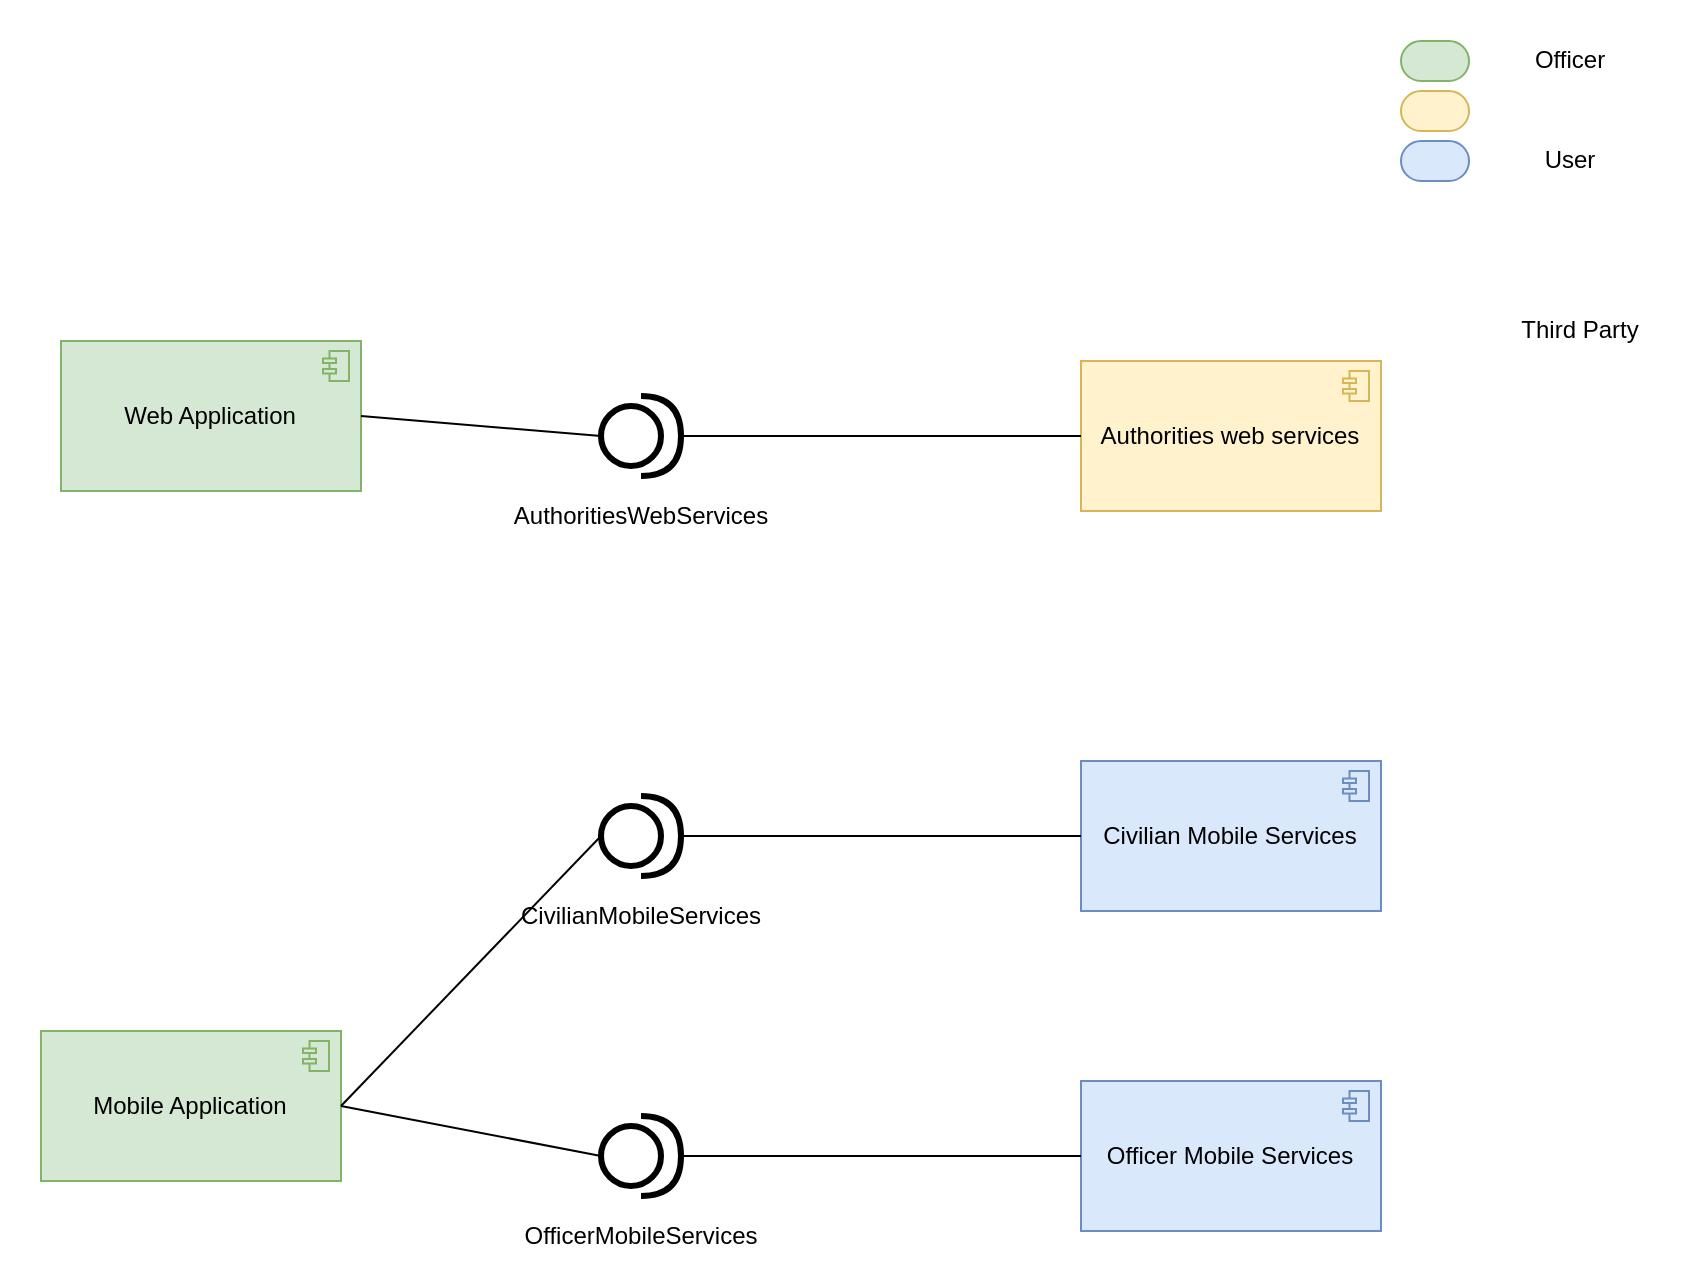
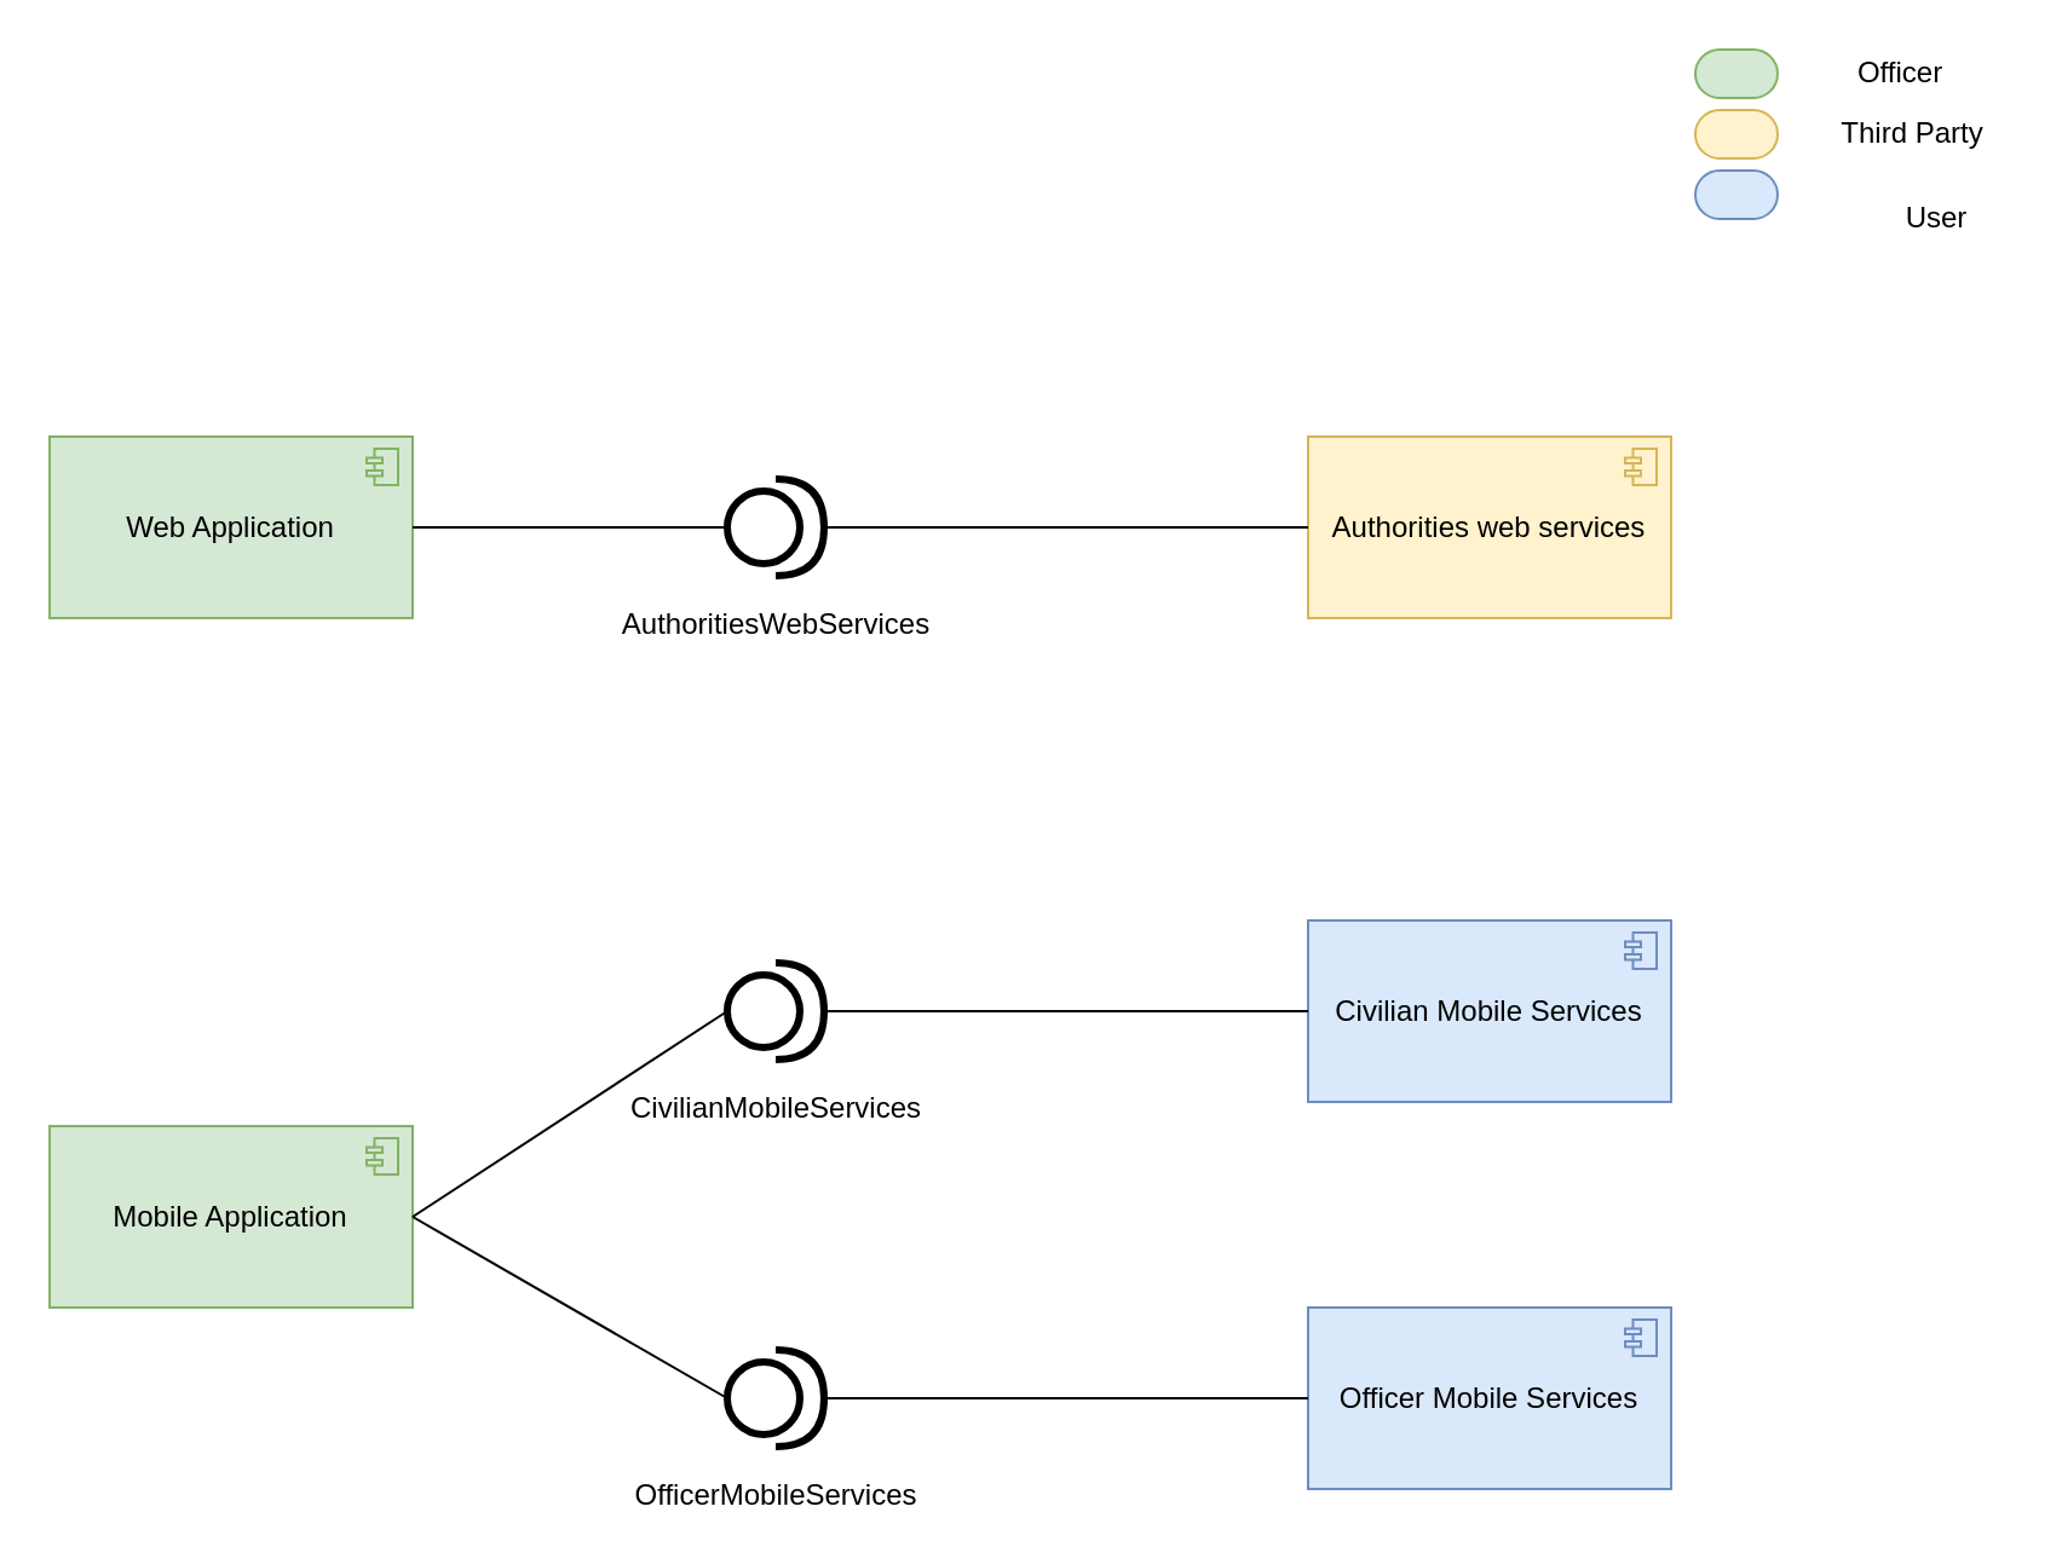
- <mxCell id="17" value="User" style="text;html=1;strokeColor=none;fillColor=none;align=center;verticalAlign=middle;whiteSpace=wrap;rounded=0;" parent="1" vertex="1"><mxGeometry x="750" y="70" width="70" height="20" as="geometry" /></mxCell>
+ <mxCell id="17" value="User" style="text;html=1;strokeColor=none;fillColor=none;align=center;verticalAlign=middle;whiteSpace=wrap;rounded=0;" parent="1" vertex="1"><mxGeometry x="765" y="80" width="70" height="20" as="geometry" /></mxCell>
- <mxCell id="16" value="Third Party" style="text;html=1;strokeColor=none;fillColor=none;align=center;verticalAlign=middle;whiteSpace=wrap;rounded=0;" parent="1" vertex="1"><mxGeometry x="750" y="155" width="80" height="20" as="geometry" /></mxCell>
+ <mxCell id="16" value="Third Party" style="text;html=1;strokeColor=none;fillColor=none;align=center;verticalAlign=middle;whiteSpace=wrap;rounded=0;" parent="1" vertex="1"><mxGeometry x="750" y="45" width="80" height="20" as="geometry" /></mxCell>
- <mxCell id="2" value="Web Application" style="html=1;outlineConnect=0;whiteSpace=wrap;fillColor=#d5e8d4;shape=mxgraph.archimate3.application;appType=comp;archiType=square;strokeColor=#82b366;" parent="1" vertex="1"><mxGeometry x="30" y="170" width="150" height="75" as="geometry" /></mxCell>
+ <mxCell id="2" value="Web Application" style="html=1;outlineConnect=0;whiteSpace=wrap;fillColor=#d5e8d4;shape=mxgraph.archimate3.application;appType=comp;archiType=square;strokeColor=#82b366;" parent="1" vertex="1"><mxGeometry x="20" y="180" width="150" height="75" as="geometry" /></mxCell>
- <mxCell id="3" value="Mobile Application" style="html=1;outlineConnect=0;whiteSpace=wrap;fillColor=#d5e8d4;shape=mxgraph.archimate3.application;appType=comp;archiType=square;strokeColor=#82b366;" parent="1" vertex="1"><mxGeometry x="20" y="515" width="150" height="75" as="geometry" /></mxCell>
+ <mxCell id="3" value="Mobile Application" style="html=1;outlineConnect=0;whiteSpace=wrap;fillColor=#d5e8d4;shape=mxgraph.archimate3.application;appType=comp;archiType=square;strokeColor=#82b366;" parent="1" vertex="1"><mxGeometry x="20" y="465" width="150" height="75" as="geometry" /></mxCell>
